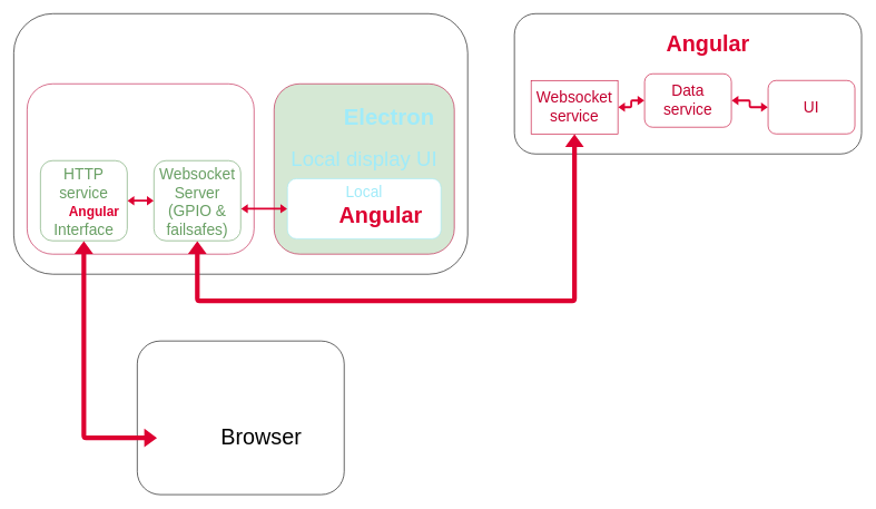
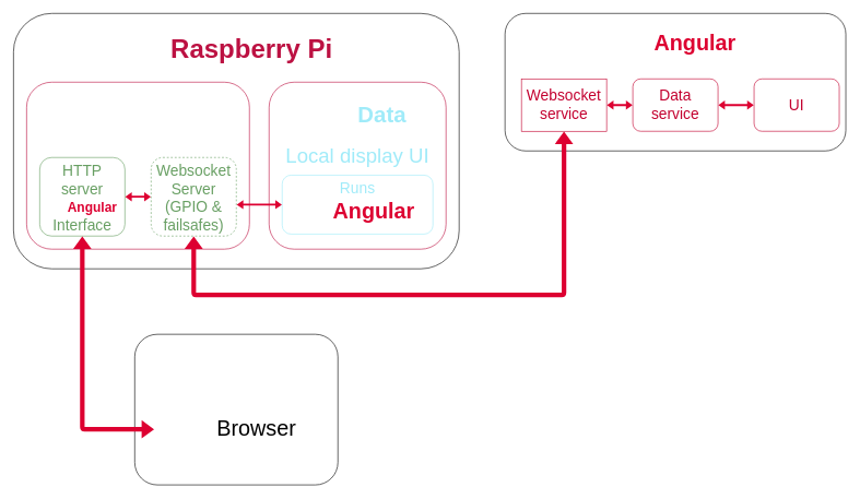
+ <mxCell id="12" value="Raspberry Pi" style="text;html=1;strokeColor=none;fillColor=none;align=center;verticalAlign=middle;whiteSpace=wrap;rounded=0;fontSize=40;fontStyle=1;fontColor=#BC1142;" parent="10" vertex="1"><mxGeometry x="46.96" y="15" width="273.04" height="35" as="geometry" /></mxCell>
- <mxCell id="20" value="Data&lt;br&gt;service" style="rounded=1;whiteSpace=wrap;html=1;fontSize=23;fontColor=#c3002f;labelBorderColor=none;strokeColor=#c3002f;" parent="1" vertex="1"><mxGeometry x="965" y="110" width="130" height="80" as="geometry" /></mxCell>
+ <mxCell id="20" value="Data&lt;br&gt;service" style="rounded=1;whiteSpace=wrap;html=1;fontSize=23;fontColor=#c3002f;labelBorderColor=none;strokeColor=#c3002f;" parent="1" vertex="1"><mxGeometry x="965" y="120" width="130" height="80" as="geometry" /></mxCell>
- <mxCell id="8" value="Electron" style="text;html=1;strokeColor=none;fillColor=none;align=center;verticalAlign=middle;whiteSpace=wrap;rounded=0;fontSize=34;fontColor=#a0ebf9;fontStyle=1" parent="6" vertex="1"><mxGeometry x="55" y="20" width="115" height="30" as="geometry" /></mxCell>
+ <mxCell id="8" value="Data" style="text;html=1;strokeColor=none;fillColor=none;align=center;verticalAlign=middle;whiteSpace=wrap;rounded=0;fontSize=34;fontColor=#a0ebf9;fontStyle=1" parent="6" vertex="1"><mxGeometry x="55" y="20" width="115" height="30" as="geometry" /></mxCell>
- <mxCell id="4" value="&lt;br&gt;&lt;br&gt;Local display UI" style="rounded=1;whiteSpace=wrap;html=1;fontSize=31;verticalAlign=top;fontColor=#a0ebf9;spacingTop=13;strokeColor=#BC1142;fillColor=#d5e8d4;" parent="1" vertex="1"><mxGeometry x="410" y="125" width="270" height="255" as="geometry" /></mxCell>
+ <mxCell id="4" value="&lt;br&gt;&lt;br&gt;Local display UI" style="rounded=1;whiteSpace=wrap;html=1;fontSize=31;verticalAlign=top;fontColor=#a0ebf9;spacingTop=13;strokeColor=#BC1142;" parent="1" vertex="1"><mxGeometry x="410" y="125" width="270" height="255" as="geometry" /></mxCell>
- <mxCell id="22" value="HTTP&lt;br&gt;service&lt;br&gt;&lt;br&gt;Interface" style="rounded=1;whiteSpace=wrap;html=1;fontSize=23;labelBorderColor=none;strokeColor=#689f63;fontColor=#689f63;verticalAlign=top;" parent="1" vertex="1"><mxGeometry x="60" y="240" width="130" height="120" as="geometry" /></mxCell>
+ <mxCell id="22" value="HTTP&lt;br&gt;server&lt;br&gt;&lt;br&gt;Interface" style="rounded=1;whiteSpace=wrap;html=1;fontSize=23;labelBorderColor=none;strokeColor=#689f63;fontColor=#689f63;verticalAlign=top;" parent="1" vertex="1"><mxGeometry x="60" y="240" width="130" height="120" as="geometry" /></mxCell>
- <mxCell id="29" value="Local" style="rounded=1;whiteSpace=wrap;html=1;fontSize=23;labelBorderColor=none;verticalAlign=top;fontColor=#A0EBF9;strokeColor=#A0EBF9;" parent="28" vertex="1"><mxGeometry width="230" height="90" as="geometry" /></mxCell>
+ <mxCell id="29" value="Runs" style="rounded=1;whiteSpace=wrap;html=1;fontSize=23;labelBorderColor=none;verticalAlign=top;fontColor=#A0EBF9;strokeColor=#A0EBF9;" parent="28" vertex="1"><mxGeometry width="230" height="90" as="geometry" /></mxCell>
- <mxCell id="26" value="Websocket&lt;br&gt;Server&lt;br&gt;(GPIO &amp;amp;&lt;br&gt;failsafes)" style="rounded=1;whiteSpace=wrap;html=1;fontSize=23;labelBorderColor=none;strokeColor=#689f63;fontColor=#689f63;verticalAlign=top;" parent="1" vertex="1"><mxGeometry x="230" y="240" width="130" height="120" as="geometry" /></mxCell>
+ <mxCell id="26" value="Websocket&lt;br&gt;Server&lt;br&gt;(GPIO &amp;amp;&lt;br&gt;failsafes)" style="rounded=1;whiteSpace=wrap;html=1;fontSize=23;labelBorderColor=none;strokeColor=#689f63;fontColor=#689f63;verticalAlign=top;dashed=1;" parent="1" vertex="1"><mxGeometry x="230" y="240" width="130" height="120" as="geometry" /></mxCell>
